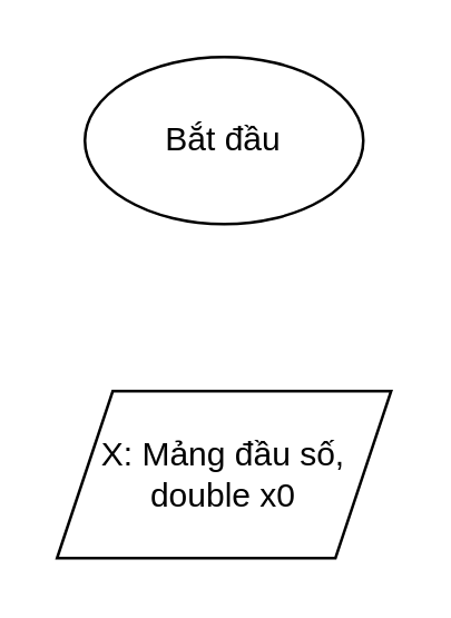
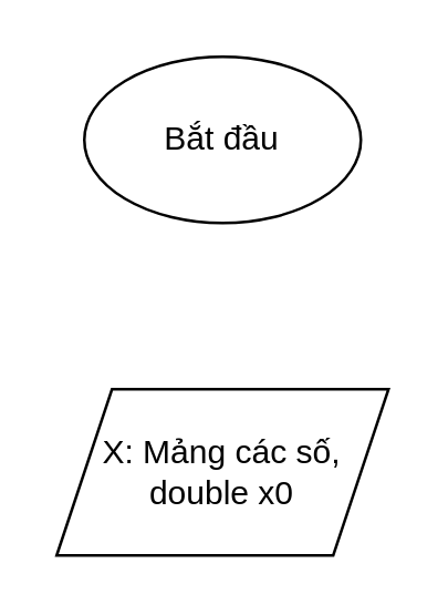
- <mxCell id="3" value="X: Mảng đầu số,&lt;br&gt;double x0" style="shape=parallelogram;perimeter=parallelogramPerimeter;whiteSpace=wrap;html=1;fixedSize=1;strokeWidth=1;" vertex="1" parent="1"><mxGeometry x="20" y="140" width="120" height="60" as="geometry" /></mxCell>
+ <mxCell id="3" value="X: Mảng các số,&lt;br&gt;double x0" style="shape=parallelogram;perimeter=parallelogramPerimeter;whiteSpace=wrap;html=1;fixedSize=1;strokeWidth=1;" vertex="1" parent="1"><mxGeometry x="20" y="140" width="120" height="60" as="geometry" /></mxCell>
